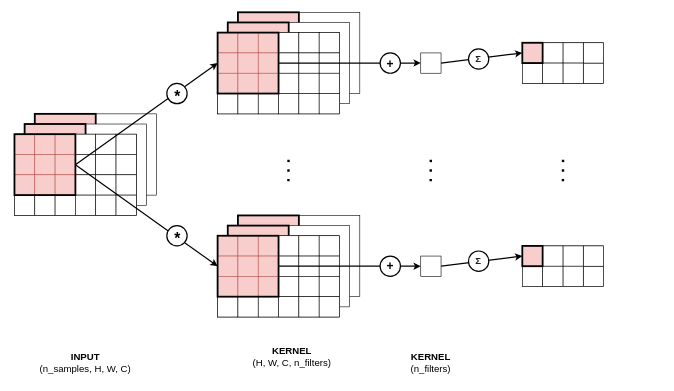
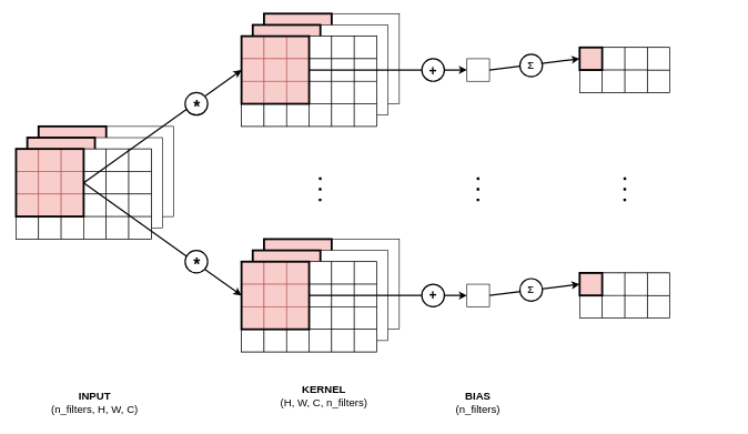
- <mxCell id="36" value="&lt;b style=&quot;font-size: 16px;&quot;&gt;INPUT&lt;/b&gt;&lt;br style=&quot;font-size: 16px;&quot;&gt;(n_samples, H, W, C)" style="text;html=1;strokeColor=none;fillColor=none;align=center;verticalAlign=middle;whiteSpace=wrap;rounded=0;container=0;fontSize=16;" vertex="1" parent="2"><mxGeometry y="558.919" width="243.469" height="50.811" as="geometry" /></mxCell>
+ <mxCell id="36" value="&lt;b style=&quot;font-size: 16px;&quot;&gt;INPUT&lt;/b&gt;&lt;br style=&quot;font-size: 16px;&quot;&gt;(n_filters, H, W, C)" style="text;html=1;strokeColor=none;fillColor=none;align=center;verticalAlign=middle;whiteSpace=wrap;rounded=0;container=0;fontSize=16;" vertex="1" parent="2"><mxGeometry y="558.919" width="243.469" height="50.811" as="geometry" /></mxCell>
- <mxCell id="38" value="&lt;b style=&quot;font-size: 16px;&quot;&gt;KERNEL&lt;/b&gt;&lt;br style=&quot;font-size: 16px;&quot;&gt;(n_filters)" style="text;html=1;strokeColor=none;fillColor=none;align=center;verticalAlign=middle;whiteSpace=wrap;rounded=0;container=0;fontSize=16;" vertex="1" parent="2"><mxGeometry x="651.005" y="558.919" width="93.153" height="50.811" as="geometry" /></mxCell>
+ <mxCell id="38" value="&lt;b style=&quot;font-size: 16px;&quot;&gt;BIAS&lt;/b&gt;&lt;br style=&quot;font-size: 16px;&quot;&gt;(n_filters)" style="text;html=1;strokeColor=none;fillColor=none;align=center;verticalAlign=middle;whiteSpace=wrap;rounded=0;container=0;fontSize=16;" vertex="1" parent="2"><mxGeometry x="651.005" y="558.919" width="93.153" height="50.811" as="geometry" /></mxCell>
